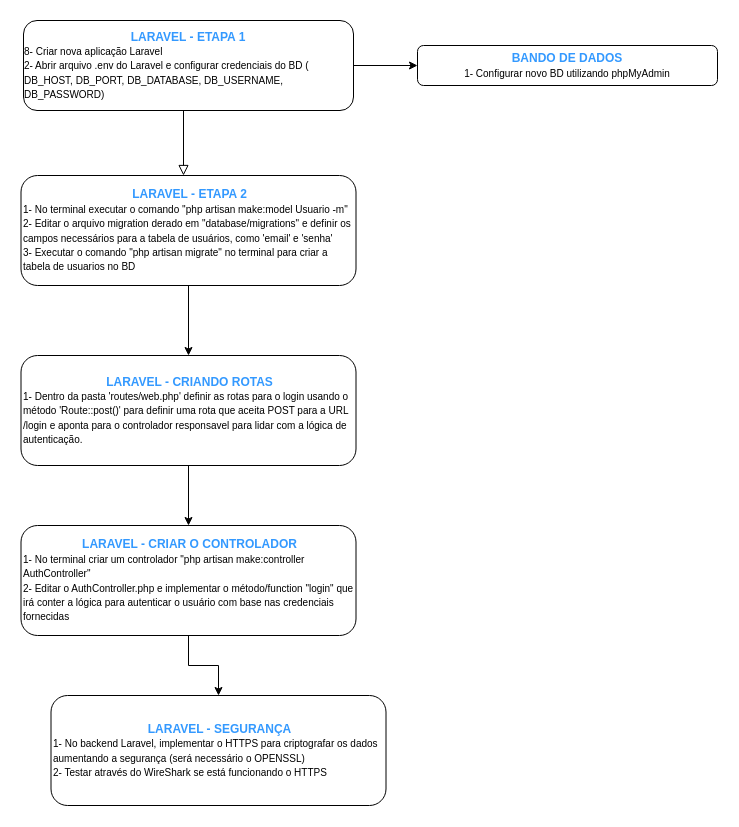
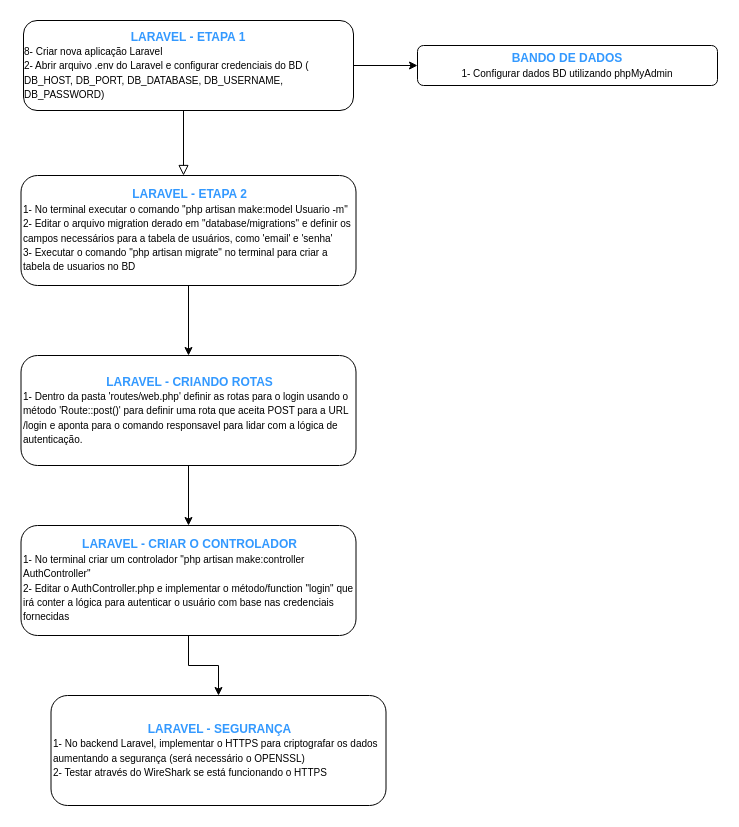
- <mxCell id="5" value="&lt;b&gt;&lt;font color=&quot;#3399ff&quot;&gt;BANDO DE DADOS&lt;/font&gt;&lt;/b&gt;&lt;div style=&quot;text-align: left;&quot;&gt;&lt;font style=&quot;font-size: 10px;&quot;&gt;1- Configurar novo BD utilizando phpMyAdmin&lt;/font&gt;&lt;/div&gt;" style="rounded=1;whiteSpace=wrap;html=1;fontSize=12;glass=0;strokeWidth=1;shadow=0;" vertex="1" parent="1"><mxGeometry x="417" y="45" width="300" height="40" as="geometry" /></mxCell>
+ <mxCell id="5" value="&lt;b&gt;&lt;font color=&quot;#3399ff&quot;&gt;BANDO DE DADOS&lt;/font&gt;&lt;/b&gt;&lt;div style=&quot;text-align: left;&quot;&gt;&lt;font style=&quot;font-size: 10px;&quot;&gt;1- Configurar dados BD utilizando phpMyAdmin&lt;/font&gt;&lt;/div&gt;" style="rounded=1;whiteSpace=wrap;html=1;fontSize=12;glass=0;strokeWidth=1;shadow=0;" vertex="1" parent="1"><mxGeometry x="417" y="45" width="300" height="40" as="geometry" /></mxCell>
- <mxCell id="9" value="&lt;div style=&quot;text-align: center;&quot;&gt;&lt;b style=&quot;background-color: initial;&quot;&gt;&lt;font color=&quot;#3399ff&quot;&gt;LARAVEL - CRIANDO ROTAS&lt;/font&gt;&lt;/b&gt;&lt;/div&gt;&lt;div&gt;&lt;font style=&quot;font-size: 10px;&quot;&gt;1- Dentro da pasta 'routes/web.php' definir as rotas para o login usando o método 'Route::post()' para definir uma rota que aceita POST para a URL /login e aponta para o controlador responsavel para lidar com a lógica de autenticação.&lt;br&gt;&lt;/font&gt;&lt;/div&gt;" style="rounded=1;whiteSpace=wrap;html=1;fontSize=12;glass=0;strokeWidth=1;shadow=0;align=left;" vertex="1" parent="1"><mxGeometry x="20.5" y="355" width="335" height="110" as="geometry" /></mxCell>
+ <mxCell id="9" value="&lt;div style=&quot;text-align: center;&quot;&gt;&lt;b style=&quot;background-color: initial;&quot;&gt;&lt;font color=&quot;#3399ff&quot;&gt;LARAVEL - CRIANDO ROTAS&lt;/font&gt;&lt;/b&gt;&lt;/div&gt;&lt;div&gt;&lt;font style=&quot;font-size: 10px;&quot;&gt;1- Dentro da pasta 'routes/web.php' definir as rotas para o login usando o método 'Route::post()' para definir uma rota que aceita POST para a URL /login e aponta para o comando responsavel para lidar com a lógica de autenticação.&lt;br&gt;&lt;/font&gt;&lt;/div&gt;" style="rounded=1;whiteSpace=wrap;html=1;fontSize=12;glass=0;strokeWidth=1;shadow=0;align=left;" vertex="1" parent="1"><mxGeometry x="20.5" y="355" width="335" height="110" as="geometry" /></mxCell>
